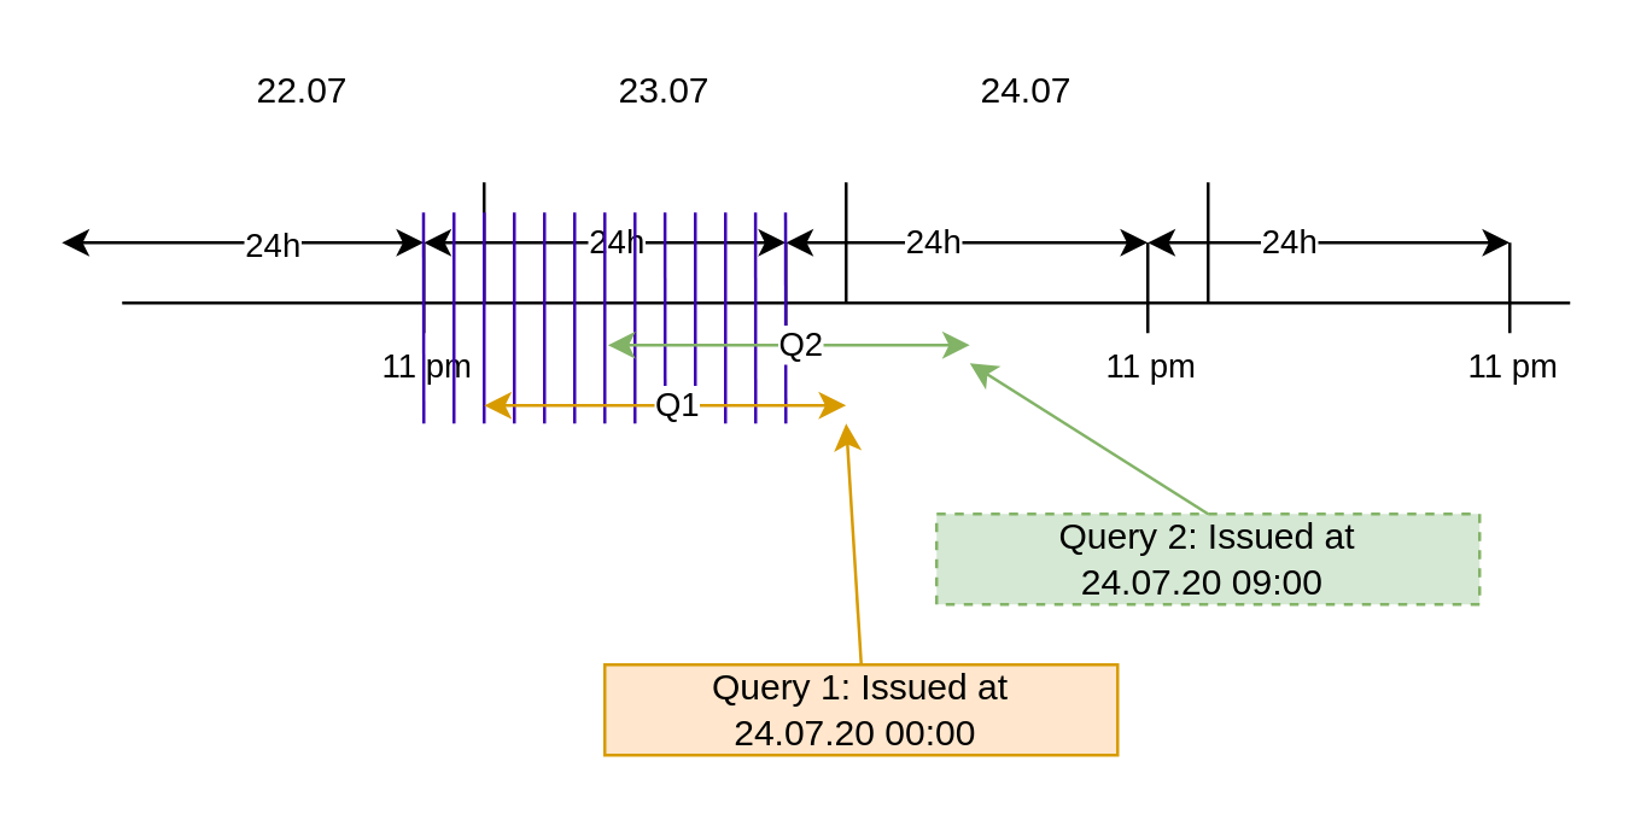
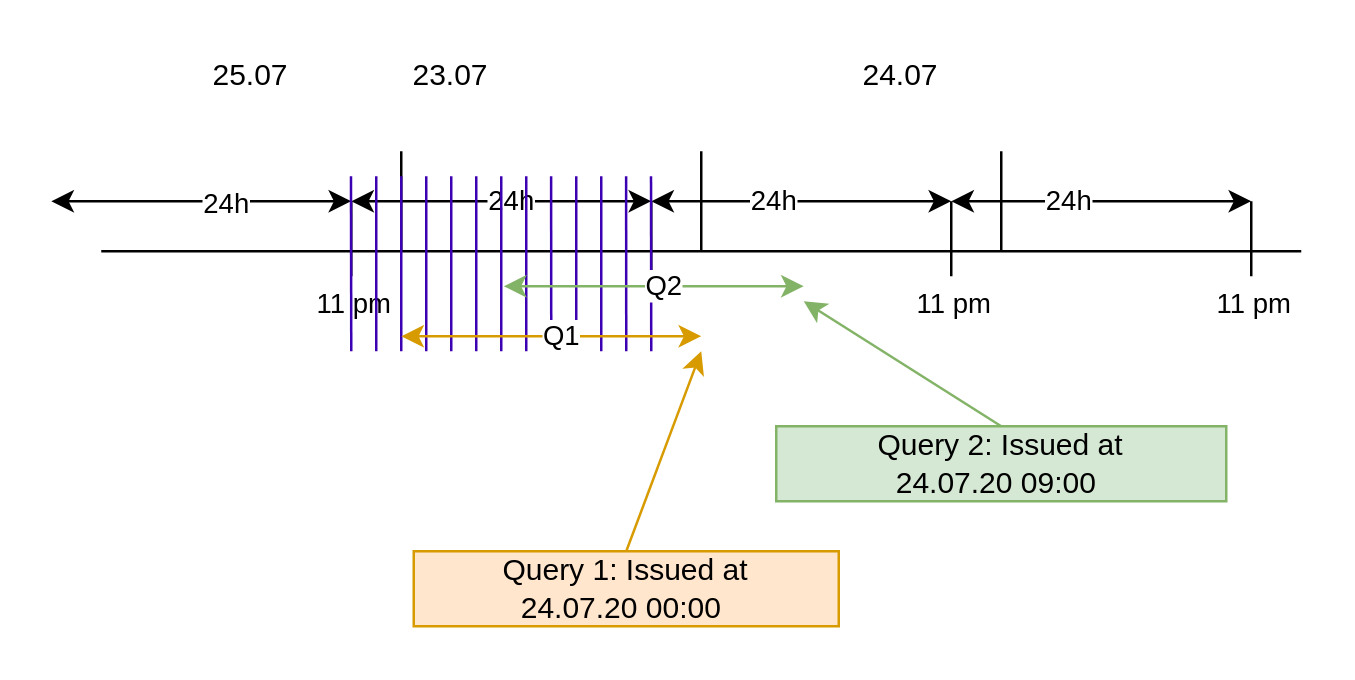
- <mxCell id="6" value="22.07" style="text;html=1;strokeColor=none;fillColor=none;align=center;verticalAlign=middle;whiteSpace=wrap;rounded=0;" parent="1" vertex="1"><mxGeometry x="80" y="20" width="40" height="20" as="geometry" /></mxCell>
+ <mxCell id="6" value="25.07" style="text;html=1;strokeColor=none;fillColor=none;align=center;verticalAlign=middle;whiteSpace=wrap;rounded=0;" parent="1" vertex="1"><mxGeometry x="80" y="20" width="40" height="20" as="geometry" /></mxCell>
- <mxCell id="7" value="23.07" style="text;html=1;strokeColor=none;fillColor=none;align=center;verticalAlign=middle;whiteSpace=wrap;rounded=0;" parent="1" vertex="1"><mxGeometry x="200" y="20" width="40" height="20" as="geometry" /></mxCell>
+ <mxCell id="7" value="23.07" style="text;html=1;strokeColor=none;fillColor=none;align=center;verticalAlign=middle;whiteSpace=wrap;rounded=0;" parent="1" vertex="1"><mxGeometry x="160" y="20" width="40" height="20" as="geometry" /></mxCell>
- <mxCell id="8" value="24.07" style="text;html=1;strokeColor=none;fillColor=none;align=center;verticalAlign=middle;whiteSpace=wrap;rounded=0;" parent="1" vertex="1"><mxGeometry x="320" y="20" width="40" height="20" as="geometry" /></mxCell>
+ <mxCell id="8" value="24.07" style="text;html=1;strokeColor=none;fillColor=none;align=center;verticalAlign=middle;whiteSpace=wrap;rounded=0;" parent="1" vertex="1"><mxGeometry x="340" y="20" width="40" height="20" as="geometry" /></mxCell>
- <mxCell id="43" value="&lt;font style=&quot;font-size: 12px&quot;&gt;Query 2: Issued at&lt;br&gt;24.07.20 09:00&amp;nbsp;&lt;br&gt;&lt;/font&gt;" style="rounded=0;whiteSpace=wrap;html=1;fillColor=#d5e8d4;strokeColor=#82b366;dashed=1;" vertex="1" parent="1"><mxGeometry x="310" y="170" width="180" height="30" as="geometry" /></mxCell>
+ <mxCell id="43" value="&lt;font style=&quot;font-size: 12px&quot;&gt;Query 2: Issued at&lt;br&gt;24.07.20 09:00&amp;nbsp;&lt;br&gt;&lt;/font&gt;" style="rounded=0;whiteSpace=wrap;html=1;fillColor=#d5e8d4;strokeColor=#82b366;" vertex="1" parent="1"><mxGeometry x="310" y="170" width="180" height="30" as="geometry" /></mxCell>
- <mxCell id="24" value="&lt;font style=&quot;font-size: 12px&quot;&gt;Query 1: Issued at&lt;br&gt;24.07.20 00:00&amp;nbsp;&lt;br&gt;&lt;/font&gt;" style="rounded=0;whiteSpace=wrap;html=1;fillColor=#ffe6cc;strokeColor=#d79b00;" parent="1" vertex="1"><mxGeometry x="200" y="220" width="170" height="30" as="geometry" /></mxCell>
+ <mxCell id="24" value="&lt;font style=&quot;font-size: 12px&quot;&gt;Query 1: Issued at&lt;br&gt;24.07.20 00:00&amp;nbsp;&lt;br&gt;&lt;/font&gt;" style="rounded=0;whiteSpace=wrap;html=1;fillColor=#ffe6cc;strokeColor=#d79b00;" parent="1" vertex="1"><mxGeometry x="165" y="220" width="170" height="30" as="geometry" /></mxCell>
